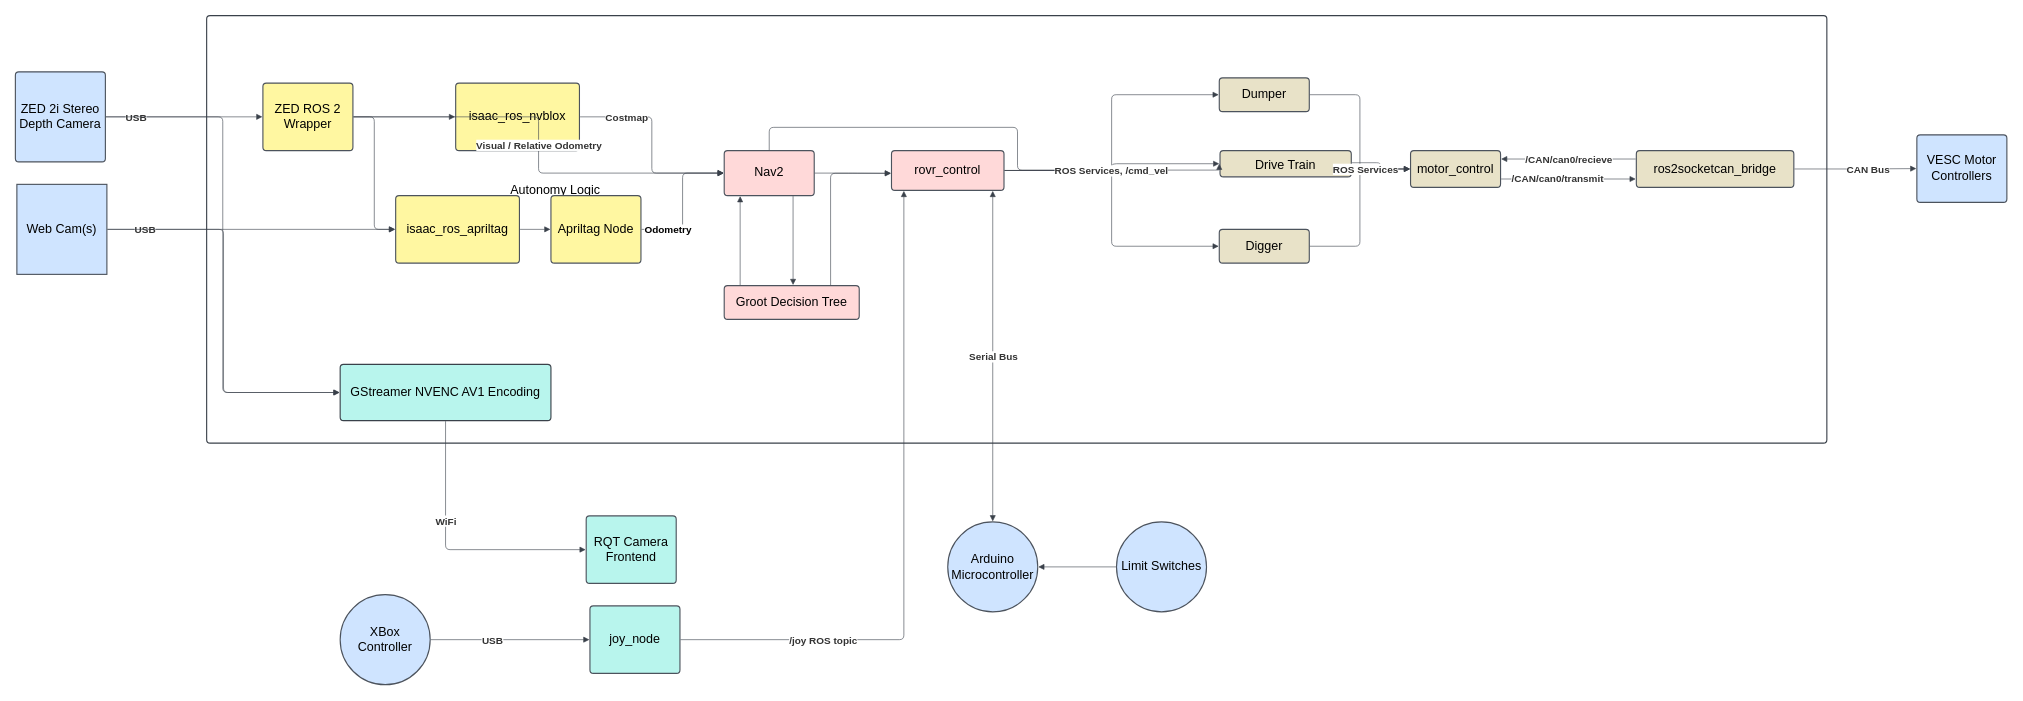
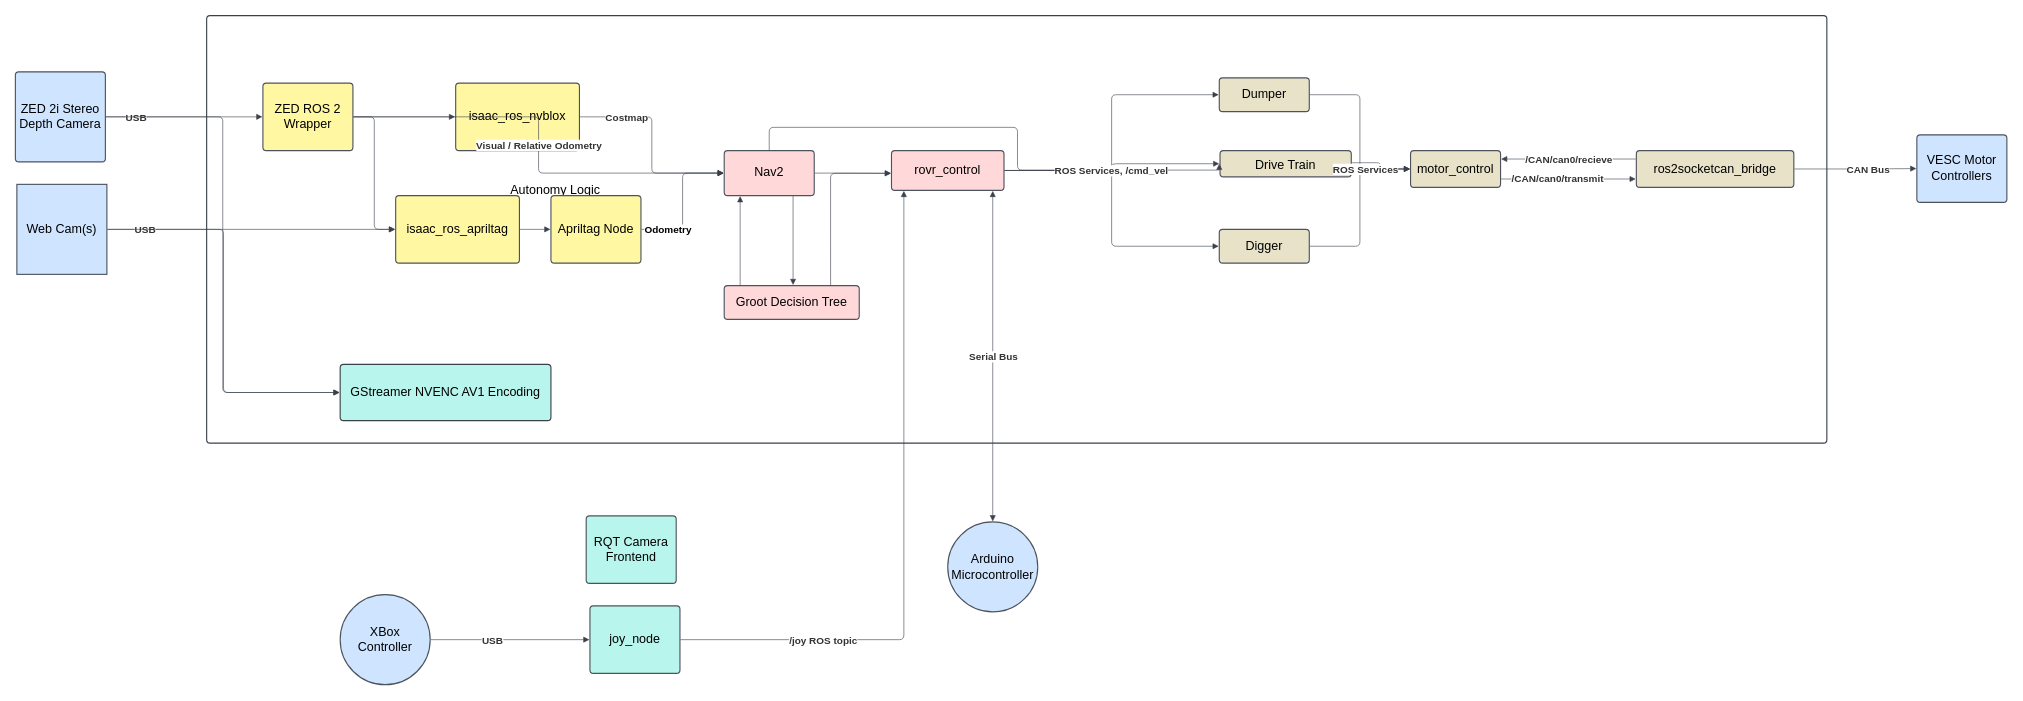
- <mxCell id="19" value="" style="html=1;jettySize=18;whiteSpace=wrap;fontSize=13;strokeColor=#3a414a;strokeOpacity=100;strokeWidth=0.8;rounded=1;arcSize=12;edgeStyle=orthogonalEdgeStyle;startArrow=none;endArrow=block;endFill=1;exitX=0.5;exitY=1.01;exitPerimeter=0;entryX=-0.006;entryY=0.5;entryPerimeter=0;lucidId=sFAoRHFET_8I;" edge="1" parent="1" source="16" target="21"><mxGeometry width="100" height="100" relative="1" as="geometry"><Array as="points" /></mxGeometry></mxCell>
- <mxCell id="20" value="WiFi" style="text;html=1;resizable=0;labelBackgroundColor=default;align=center;verticalAlign=middle;fontStyle=1;fontColor=#333333;fontSize=13.3;" vertex="1" parent="19"><mxGeometry x="-0.256" relative="1" as="geometry" /></mxCell>
- <mxCell id="45" value="" style="html=1;jettySize=18;whiteSpace=wrap;fontSize=13;strokeColor=#3a414a;strokeOpacity=100;strokeWidth=0.8;rounded=1;arcSize=12;edgeStyle=orthogonalEdgeStyle;startArrow=none;endArrow=block;endFill=1;exitX=-0.006;exitY=0.5;exitPerimeter=0;entryX=1.006;entryY=0.5;entryPerimeter=0;lucidId=3PAo3hkabsii;" edge="1" parent="1" source="35" target="36"><mxGeometry width="100" height="100" relative="1" as="geometry"><Array as="points" /></mxGeometry></mxCell>
- <mxCell id="35" value="Limit Switches" style="html=1;overflow=block;blockSpacing=1;whiteSpace=wrap;ellipse;fontSize=16.7;fontColor=default;spacing=3.8;strokeColor=#4c535d;strokeOpacity=100;fillOpacity=100;rounded=1;absoluteArcSize=1;arcSize=9;fillColor=#cfe4ff;strokeWidth=1.5;lucidId=7LAoMx78xqX8;" vertex="1" parent="1"><mxGeometry x="1488" y="695" width="120" height="120" as="geometry" /></mxCell>
